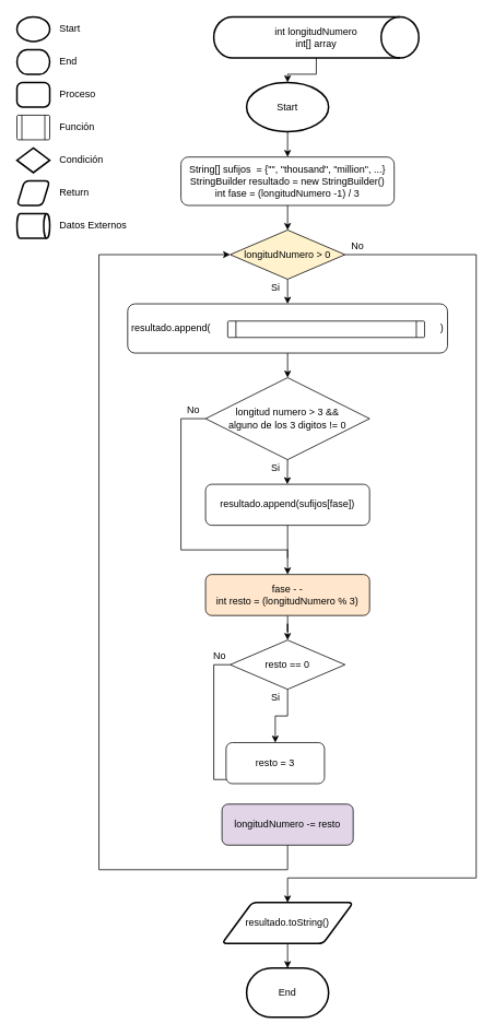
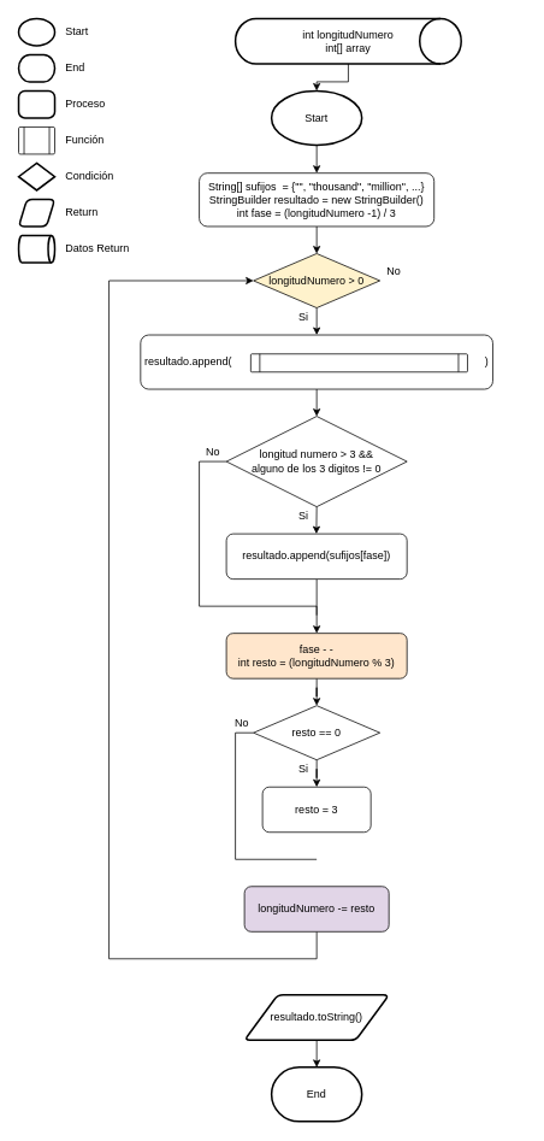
- <mxCell id="17" value="Datos Externos" style="text;html=1;align=left;verticalAlign=middle;resizable=0;points=[];autosize=1;strokeColor=none;fillColor=none;" vertex="1" parent="1"><mxGeometry x="70" y="265" width="100" height="20" as="geometry" /></mxCell>
+ <mxCell id="17" value="Datos Return" style="text;html=1;align=left;verticalAlign=middle;resizable=0;points=[];autosize=1;strokeColor=none;fillColor=none;" vertex="1" parent="1"><mxGeometry x="70" y="265" width="100" height="20" as="geometry" /></mxCell>
- <mxCell id="23" style="edgeStyle=orthogonalEdgeStyle;rounded=0;orthogonalLoop=1;jettySize=auto;html=1;exitX=1;exitY=0.5;exitDx=0;exitDy=0;endArrow=classic;endFill=1;" edge="1" parent="1" source="24" target="48"><mxGeometry relative="1" as="geometry"><Array as="points"><mxPoint x="580" y="310" /><mxPoint x="580" y="1070" /><mxPoint x="350" y="1070" /></Array></mxGeometry></mxCell>
- <mxCell id="44" value="resto = 3" style="rounded=1;whiteSpace=wrap;html=1;" vertex="1" parent="1"><mxGeometry x="275" y="905" width="120" height="50" as="geometry" /></mxCell>
+ <mxCell id="44" value="resto = 3" style="rounded=1;whiteSpace=wrap;html=1;" vertex="1" parent="1"><mxGeometry x="290" y="870" width="120" height="50" as="geometry" /></mxCell>
